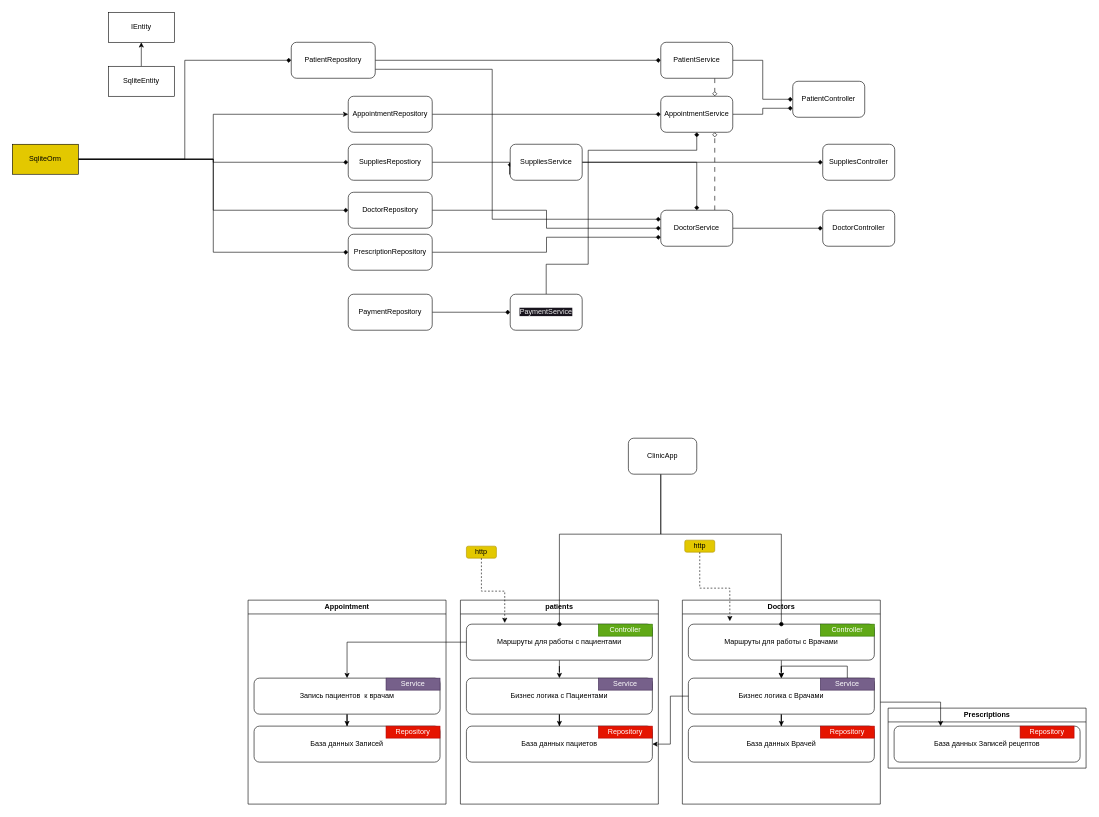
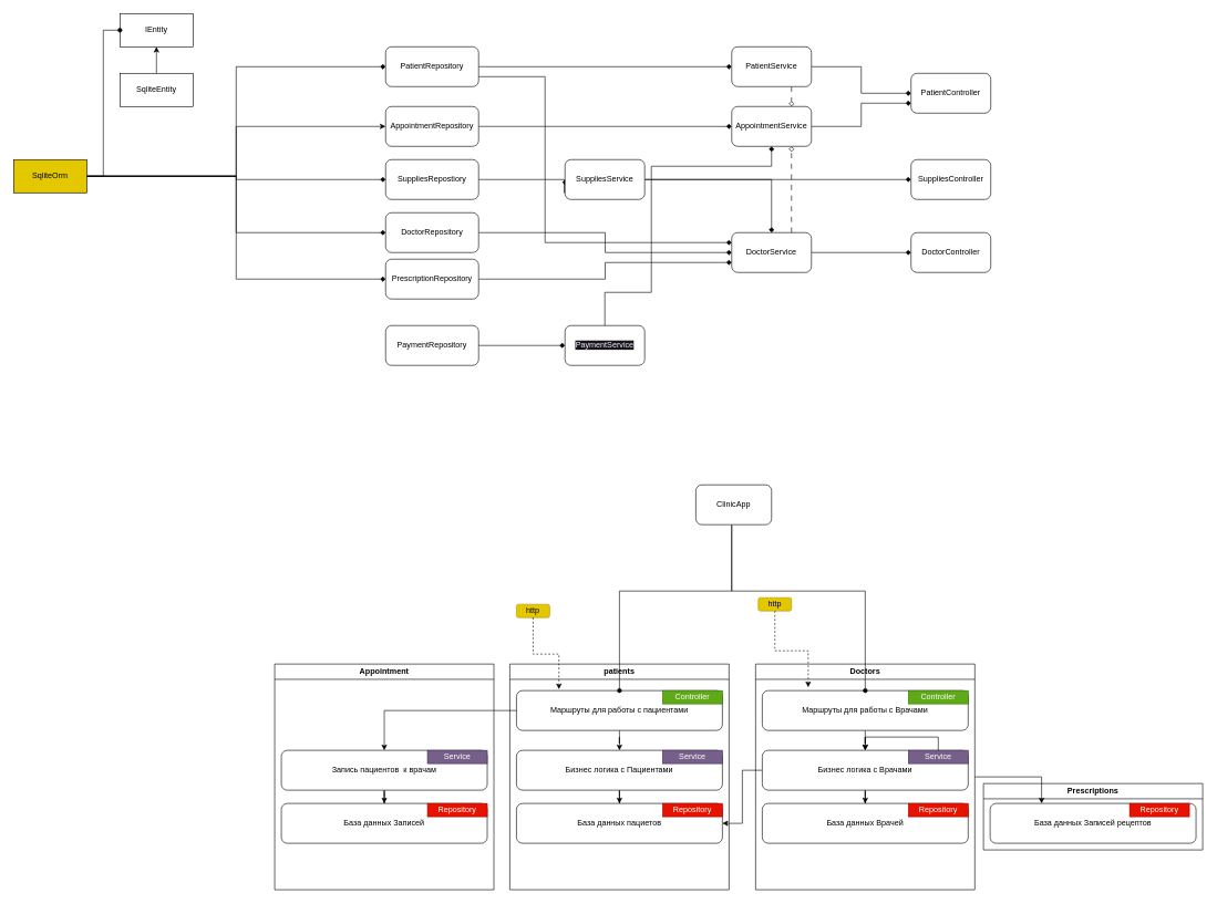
+ <mxCell id="6" style="edgeStyle=orthogonalEdgeStyle;rounded=0;orthogonalLoop=1;jettySize=auto;html=1;exitX=1;exitY=0.5;exitDx=0;exitDy=0;entryX=0;entryY=0.5;entryDx=0;entryDy=0;endArrow=oval;endFill=1;" parent="1" source="12" target="5" edge="1"><mxGeometry relative="1" as="geometry" /></mxCell>
- <mxCell id="50" value="PatientRepository" style="rounded=1;whiteSpace=wrap;html=1;" parent="1" vertex="1"><mxGeometry x="485" y="70" width="140" height="60" as="geometry" /></mxCell>
+ <mxCell id="50" value="PatientRepository" style="rounded=1;whiteSpace=wrap;html=1;" parent="1" vertex="1"><mxGeometry x="580" y="70" width="140" height="60" as="geometry" /></mxCell>
- <mxCell id="63" value="PatientController" style="rounded=1;whiteSpace=wrap;html=1;" parent="1" vertex="1"><mxGeometry x="1321" y="135" width="120" height="60" as="geometry" /></mxCell>
+ <mxCell id="63" value="PatientController" style="rounded=1;whiteSpace=wrap;html=1;" parent="1" vertex="1"><mxGeometry x="1371" y="110" width="120" height="60" as="geometry" /></mxCell>
